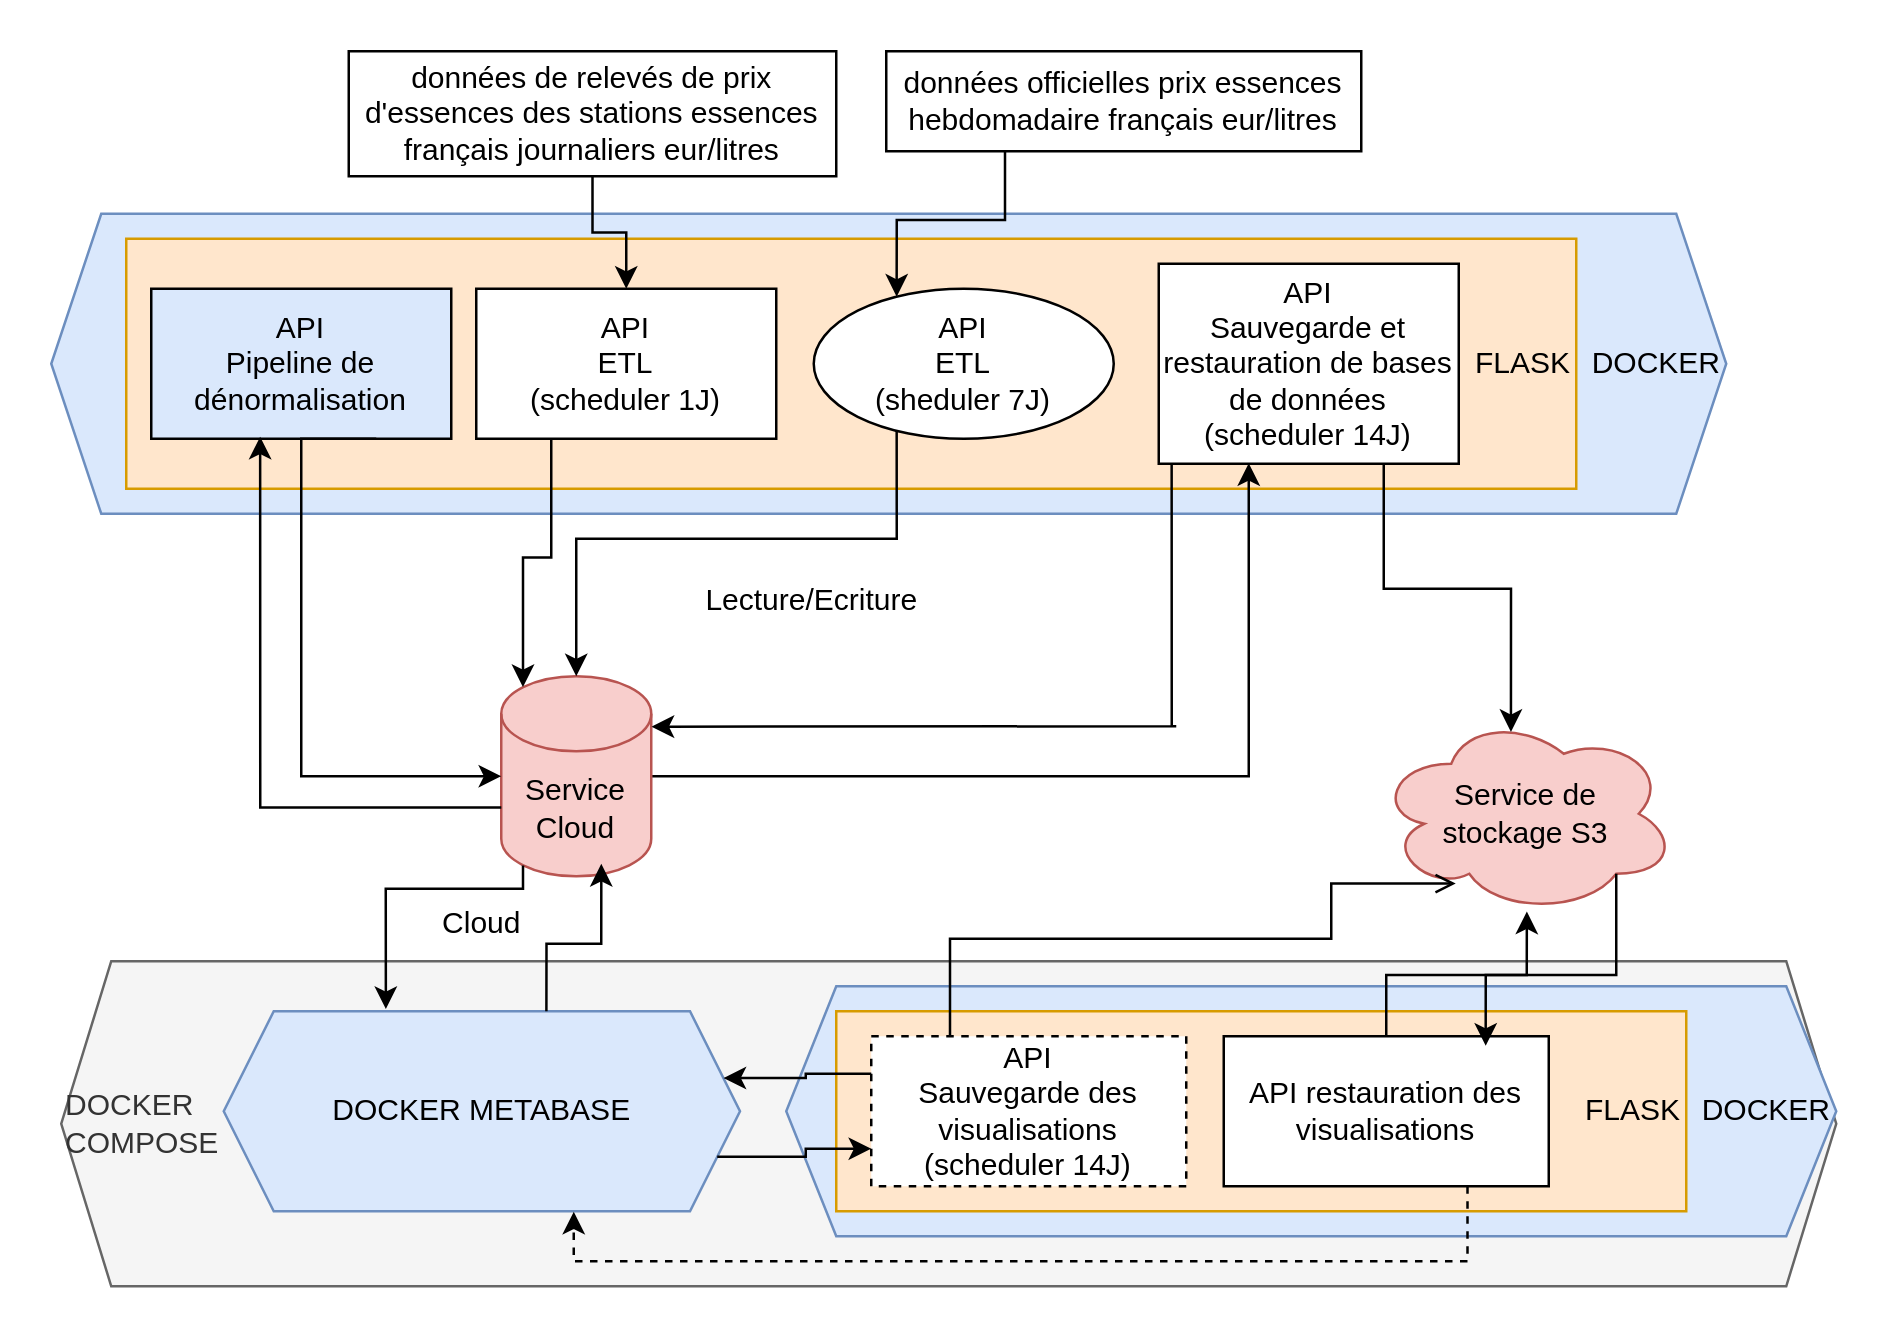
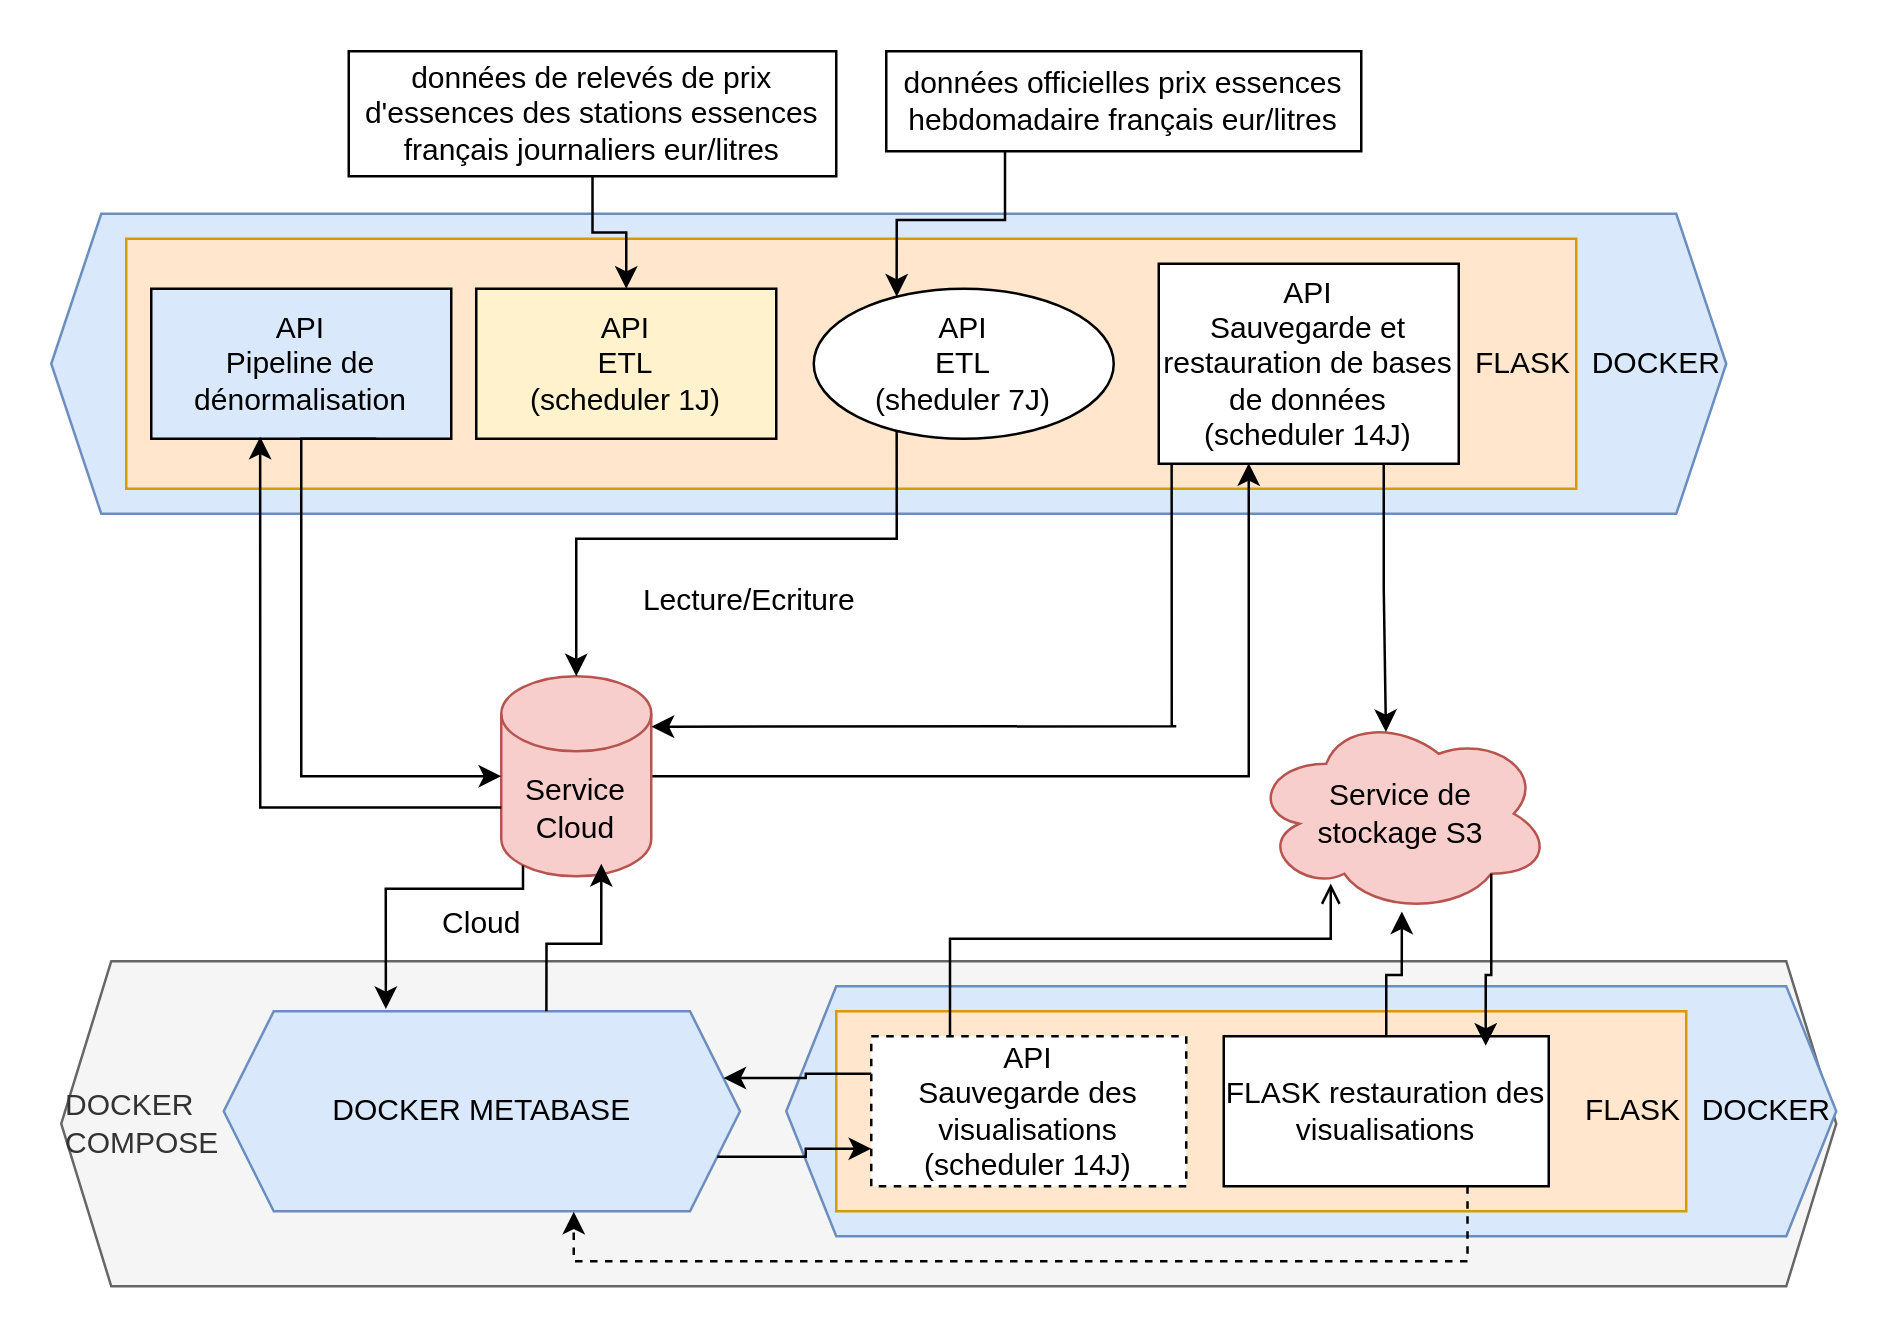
- <mxCell id="11" value="API&lt;br&gt;ETL&lt;br&gt;(scheduler 1J)" style="rounded=0;whiteSpace=wrap;html=1;" parent="1" vertex="1"><mxGeometry x="190" y="115" width="120" height="60" as="geometry" /></mxCell>
+ <mxCell id="11" value="API&lt;br&gt;ETL&lt;br&gt;(scheduler 1J)" style="rounded=0;whiteSpace=wrap;html=1;fillColor=#fff2cc;" parent="1" vertex="1"><mxGeometry x="190" y="115" width="120" height="60" as="geometry" /></mxCell>
- <mxCell id="16" style="edgeStyle=orthogonalEdgeStyle;rounded=0;orthogonalLoop=1;jettySize=auto;html=1;exitX=0.25;exitY=1;exitDx=0;exitDy=0;entryX=0.145;entryY=0;entryDx=0;entryDy=4.35;entryPerimeter=0;" parent="1" source="11" target="14" edge="1"><mxGeometry relative="1" as="geometry" /></mxCell>
- <mxCell id="30" value="Lecture/Ecriture" style="text;html=1;align=center;verticalAlign=middle;resizable=0;points=[];autosize=1;strokeColor=none;fillColor=none;" parent="1" vertex="1"><mxGeometry x="269" y="225" width="110" height="30" as="geometry" /></mxCell>
+ <mxCell id="30" value="Lecture/Ecriture" style="text;html=1;align=center;verticalAlign=middle;resizable=0;points=[];autosize=1;strokeColor=none;fillColor=none;" parent="1" vertex="1"><mxGeometry x="244" y="225" width="110" height="30" as="geometry" /></mxCell>
- <mxCell id="19" value="Service de &lt;br&gt;stockage S3" style="ellipse;shape=cloud;whiteSpace=wrap;html=1;fillColor=#f8cecc;strokeColor=#b85450;" parent="1" vertex="1"><mxGeometry x="550" y="285" width="120" height="80" as="geometry" /></mxCell>
+ <mxCell id="19" value="Service de &lt;br&gt;stockage S3" style="ellipse;shape=cloud;whiteSpace=wrap;html=1;fillColor=#f8cecc;strokeColor=#b85450;" parent="1" vertex="1"><mxGeometry x="500" y="285" width="120" height="80" as="geometry" /></mxCell>
- <mxCell id="25" value="API restauration des visualisations" style="rounded=0;whiteSpace=wrap;html=1;" parent="1" vertex="1"><mxGeometry x="489" y="414" width="130" height="60" as="geometry" /></mxCell>
+ <mxCell id="25" value="FLASK restauration des visualisations" style="rounded=0;whiteSpace=wrap;html=1;" parent="1" vertex="1"><mxGeometry x="489" y="414" width="130" height="60" as="geometry" /></mxCell>
